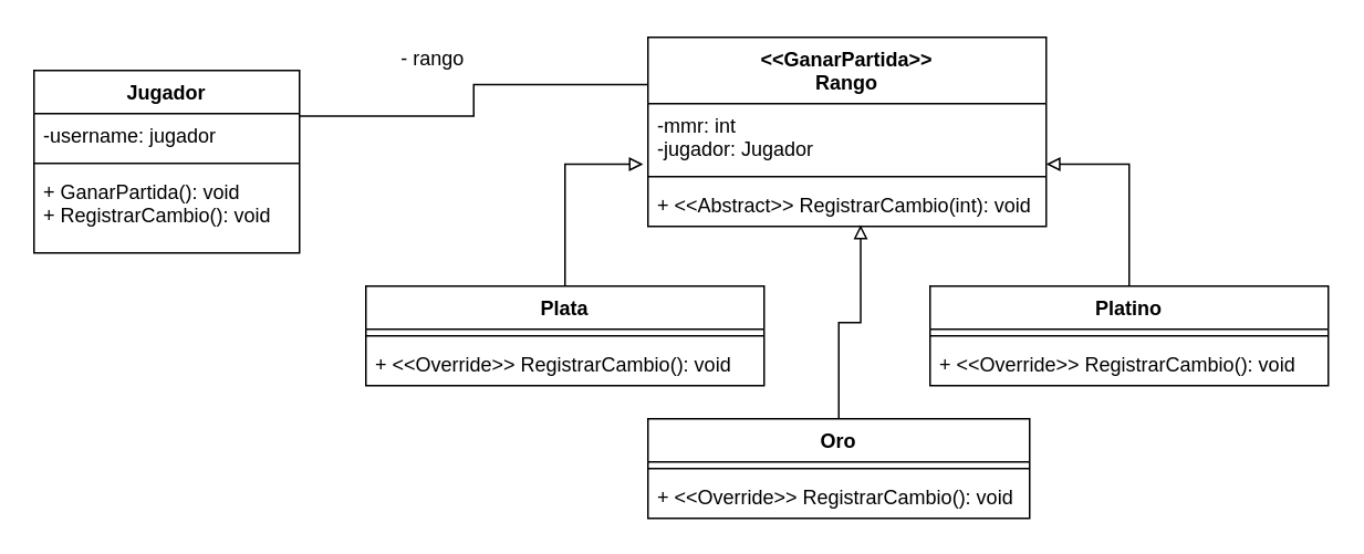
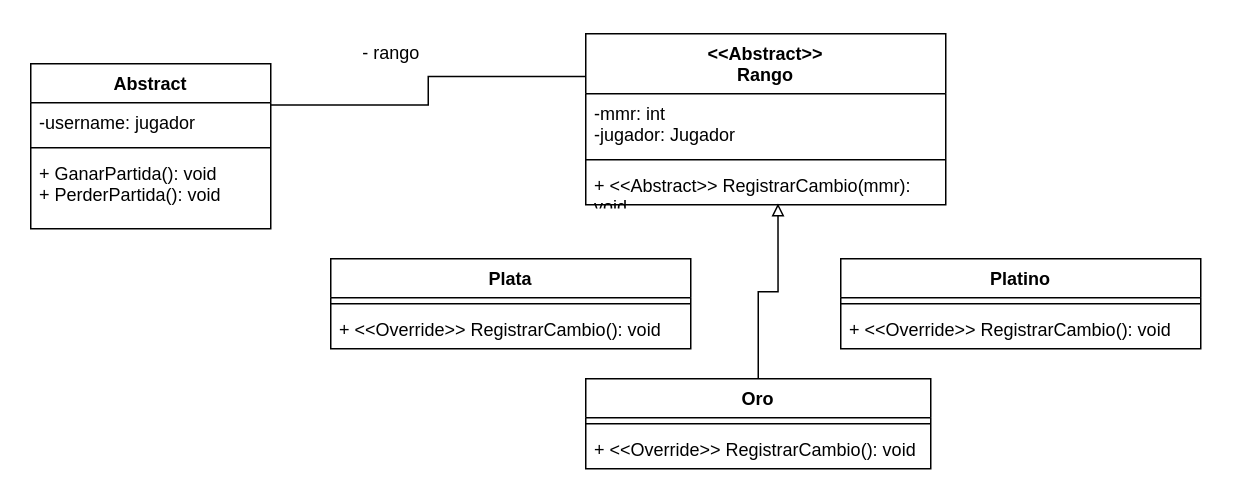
- <mxCell id="7" value="&lt;div&gt;&amp;lt;&amp;lt;GanarPartida&amp;gt;&amp;gt;&lt;/div&gt;Rango" style="swimlane;fontStyle=1;align=center;verticalAlign=top;childLayout=stackLayout;horizontal=1;startSize=40;horizontalStack=0;resizeParent=1;resizeParentMax=0;resizeLast=0;collapsible=1;marginBottom=0;whiteSpace=wrap;html=1;" vertex="1" parent="1"><mxGeometry x="390" y="22" width="240" height="114" as="geometry" /></mxCell>
+ <mxCell id="7" value="&lt;div&gt;&amp;lt;&amp;lt;Abstract&amp;gt;&amp;gt;&lt;/div&gt;Rango" style="swimlane;fontStyle=1;align=center;verticalAlign=top;childLayout=stackLayout;horizontal=1;startSize=40;horizontalStack=0;resizeParent=1;resizeParentMax=0;resizeLast=0;collapsible=1;marginBottom=0;whiteSpace=wrap;html=1;" vertex="1" parent="1"><mxGeometry x="390" y="22" width="240" height="114" as="geometry" /></mxCell>
- <mxCell id="3" value="Jugador" style="swimlane;fontStyle=1;align=center;verticalAlign=top;childLayout=stackLayout;horizontal=1;startSize=26;horizontalStack=0;resizeParent=1;resizeParentMax=0;resizeLast=0;collapsible=1;marginBottom=0;whiteSpace=wrap;html=1;" vertex="1" parent="1"><mxGeometry x="20" y="42" width="160" height="110" as="geometry" /></mxCell>
+ <mxCell id="3" value="Abstract" style="swimlane;fontStyle=1;align=center;verticalAlign=top;childLayout=stackLayout;horizontal=1;startSize=26;horizontalStack=0;resizeParent=1;resizeParentMax=0;resizeLast=0;collapsible=1;marginBottom=0;whiteSpace=wrap;html=1;" vertex="1" parent="1"><mxGeometry x="20" y="42" width="160" height="110" as="geometry" /></mxCell>
- <mxCell id="22" style="edgeStyle=orthogonalEdgeStyle;rounded=0;orthogonalLoop=1;jettySize=auto;html=1;exitX=0.5;exitY=0;exitDx=0;exitDy=0;entryX=1;entryY=0.913;entryDx=0;entryDy=0;entryPerimeter=0;endArrow=block;endFill=0;" edge="1" parent="1" source="17" target="8"><mxGeometry relative="1" as="geometry" /></mxCell>
- <mxCell id="20" style="edgeStyle=orthogonalEdgeStyle;rounded=0;orthogonalLoop=1;jettySize=auto;html=1;exitX=0.5;exitY=0;exitDx=0;exitDy=0;entryX=-0.012;entryY=0.913;entryDx=0;entryDy=0;entryPerimeter=0;endArrow=block;endFill=0;" edge="1" parent="1" source="11" target="8"><mxGeometry relative="1" as="geometry" /></mxCell>
- <mxCell id="6" value="+ GanarPartida(): void&lt;div&gt;+ RegistrarCambio(): void&lt;br&gt;&lt;/div&gt;" style="text;strokeColor=none;fillColor=none;align=left;verticalAlign=top;spacingLeft=4;spacingRight=4;overflow=hidden;rotatable=0;points=[[0,0.5],[1,0.5]];portConstraint=eastwest;whiteSpace=wrap;html=1;" vertex="1" parent="3"><mxGeometry y="60" width="160" height="50" as="geometry" /></mxCell>
+ <mxCell id="6" value="+ GanarPartida(): void&lt;div&gt;+ PerderPartida(): void&lt;br&gt;&lt;/div&gt;" style="text;strokeColor=none;fillColor=none;align=left;verticalAlign=top;spacingLeft=4;spacingRight=4;overflow=hidden;rotatable=0;points=[[0,0.5],[1,0.5]];portConstraint=eastwest;whiteSpace=wrap;html=1;" vertex="1" parent="3"><mxGeometry y="60" width="160" height="50" as="geometry" /></mxCell>
- <mxCell id="10" value="+ &amp;lt;&amp;lt;Abstract&amp;gt;&amp;gt; RegistrarCambio(int): void" style="text;strokeColor=none;fillColor=none;align=left;verticalAlign=top;spacingLeft=4;spacingRight=4;overflow=hidden;rotatable=0;points=[[0,0.5],[1,0.5]];portConstraint=eastwest;whiteSpace=wrap;html=1;" vertex="1" parent="7"><mxGeometry y="88" width="240" height="26" as="geometry" /></mxCell>
+ <mxCell id="10" value="+ &amp;lt;&amp;lt;Abstract&amp;gt;&amp;gt; RegistrarCambio(mmr): void" style="text;strokeColor=none;fillColor=none;align=left;verticalAlign=top;spacingLeft=4;spacingRight=4;overflow=hidden;rotatable=0;points=[[0,0.5],[1,0.5]];portConstraint=eastwest;whiteSpace=wrap;html=1;" vertex="1" parent="7"><mxGeometry y="88" width="240" height="26" as="geometry" /></mxCell>
